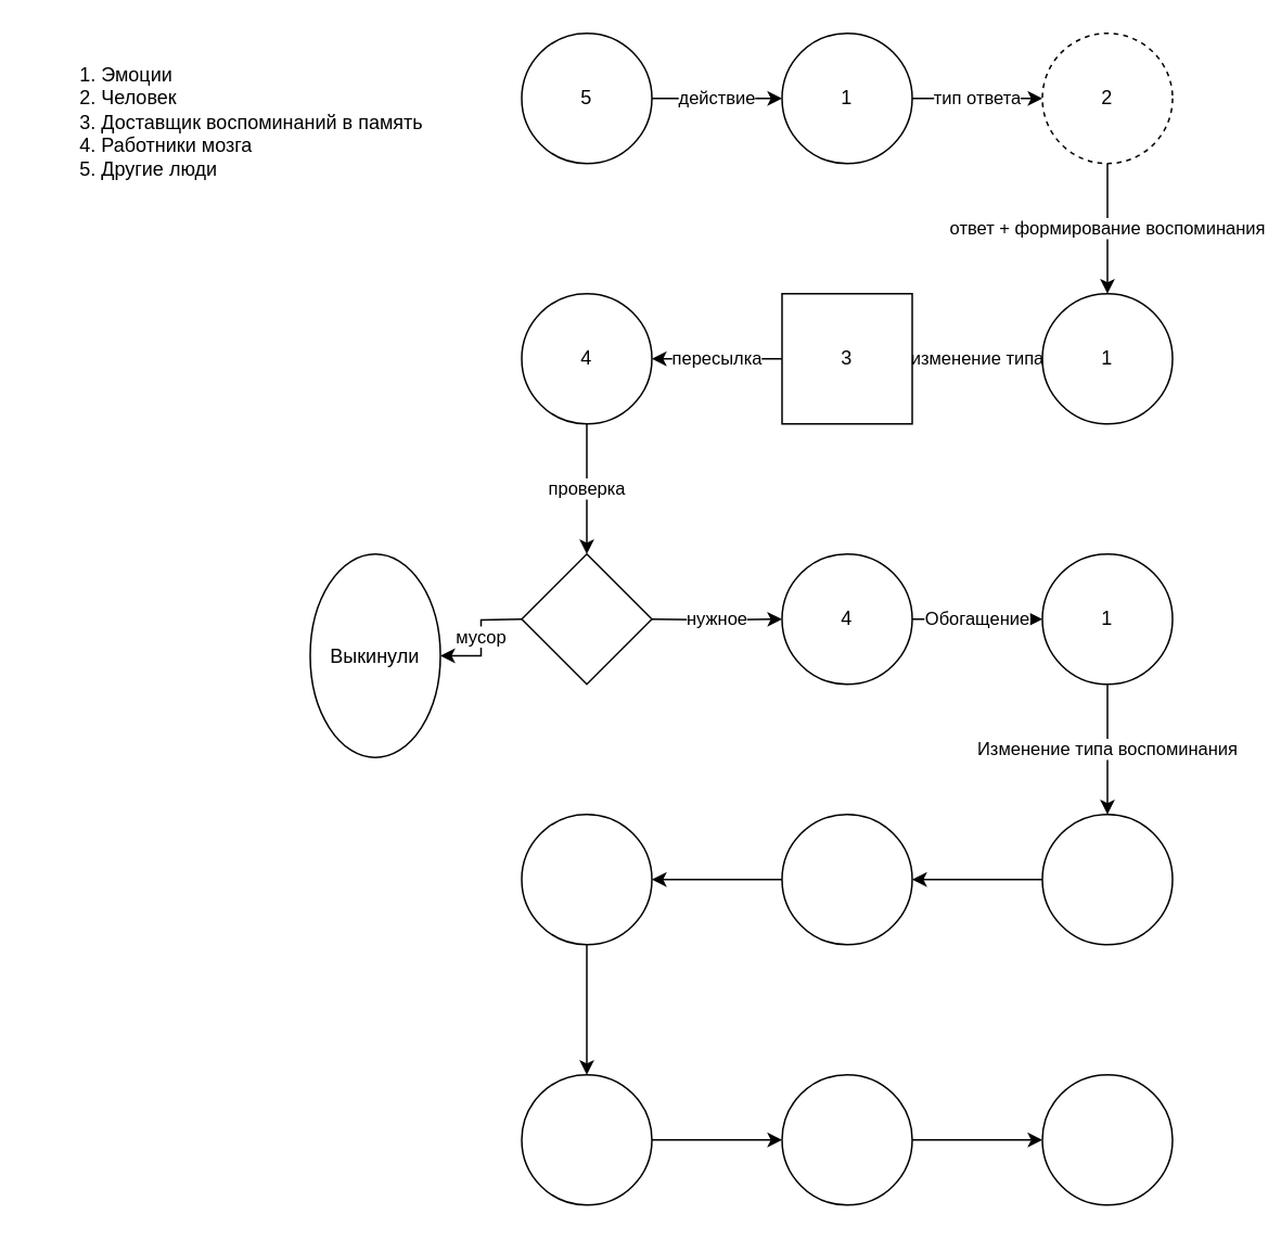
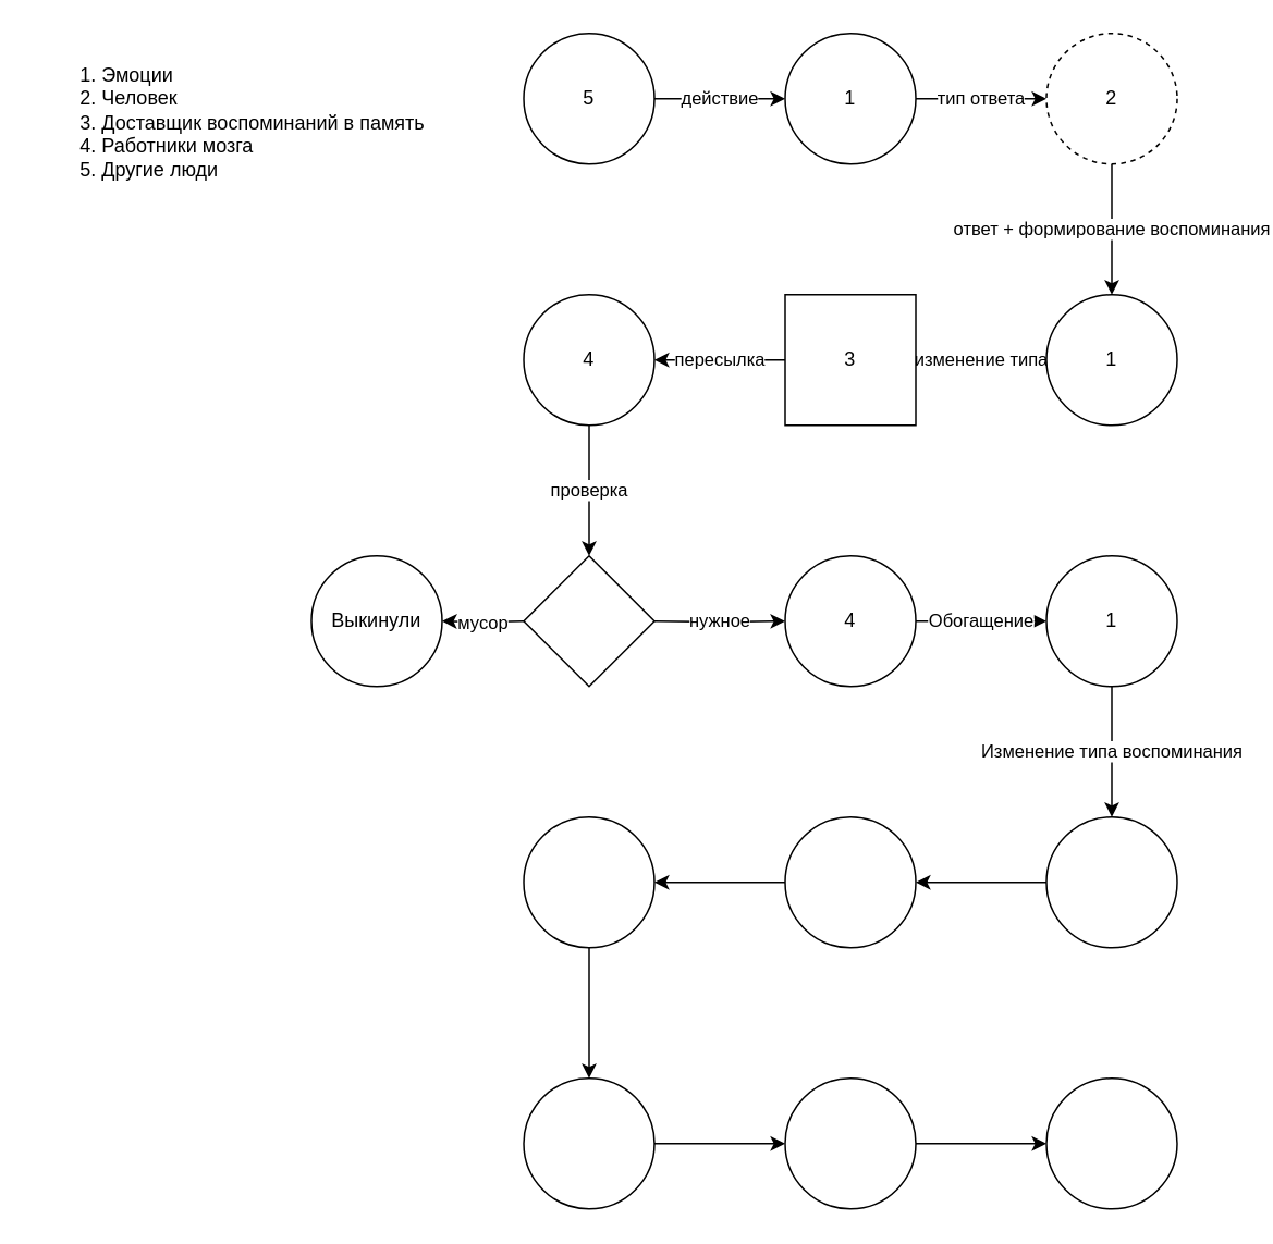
- <mxCell id="31" value="Выкинули" style="ellipse;whiteSpace=wrap;html=1;" parent="1" vertex="1"><mxGeometry x="190" y="340" width="80" height="125" as="geometry" /></mxCell>
+ <mxCell id="31" value="Выкинули" style="ellipse;whiteSpace=wrap;html=1;" parent="1" vertex="1"><mxGeometry x="190" y="340" width="80" height="80" as="geometry" /></mxCell>
